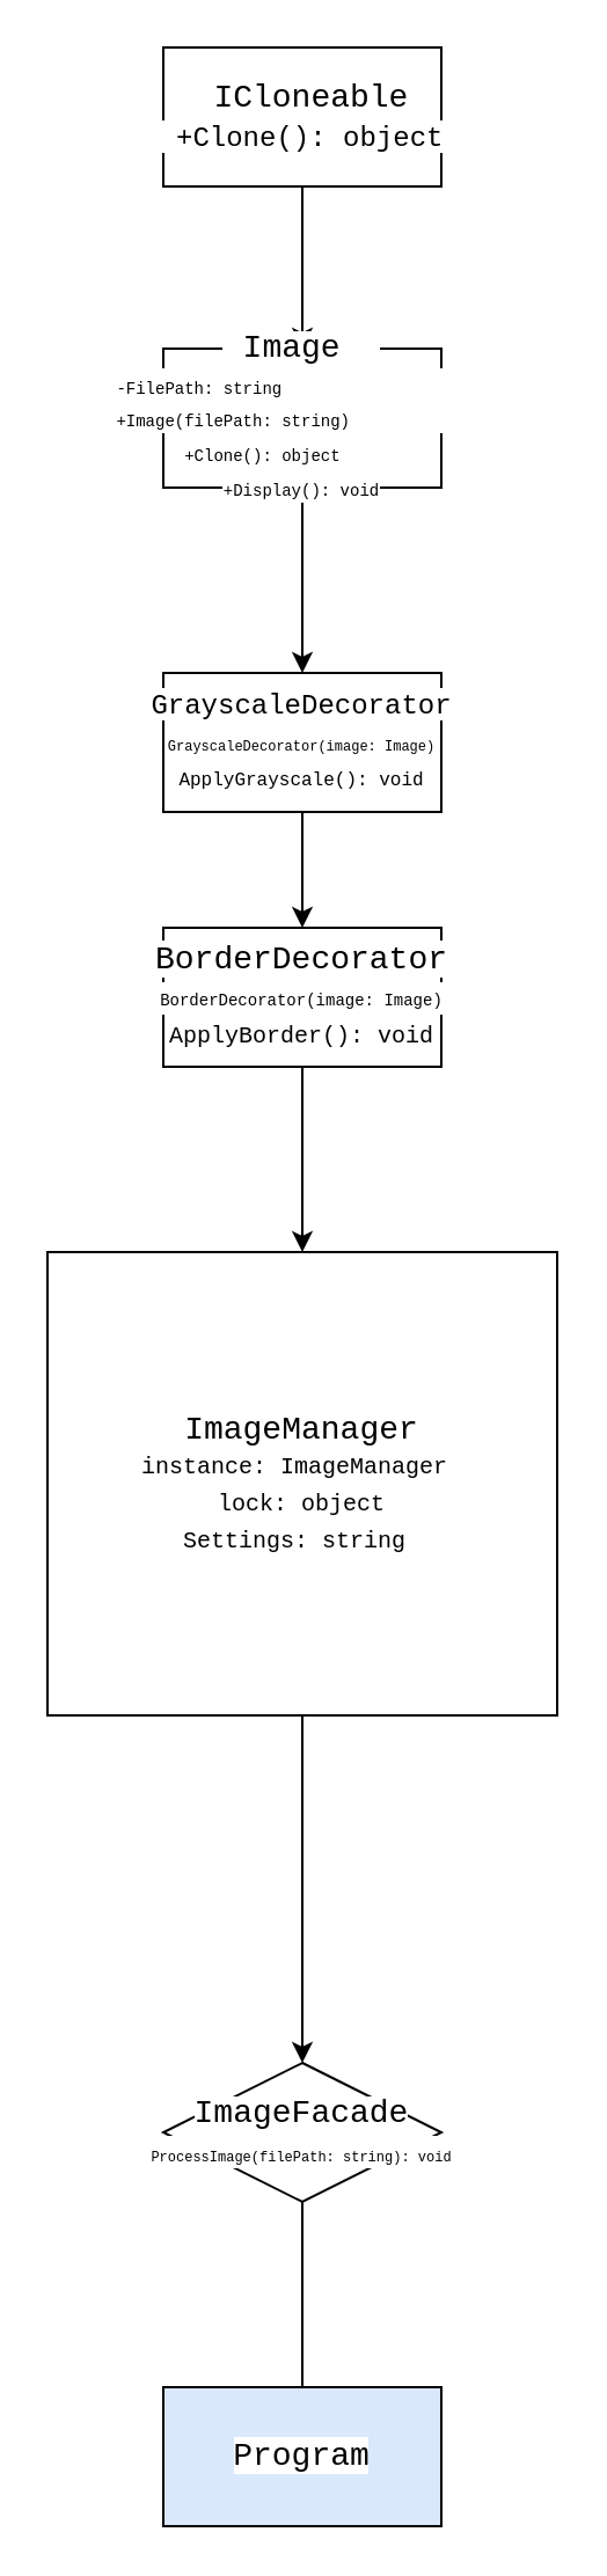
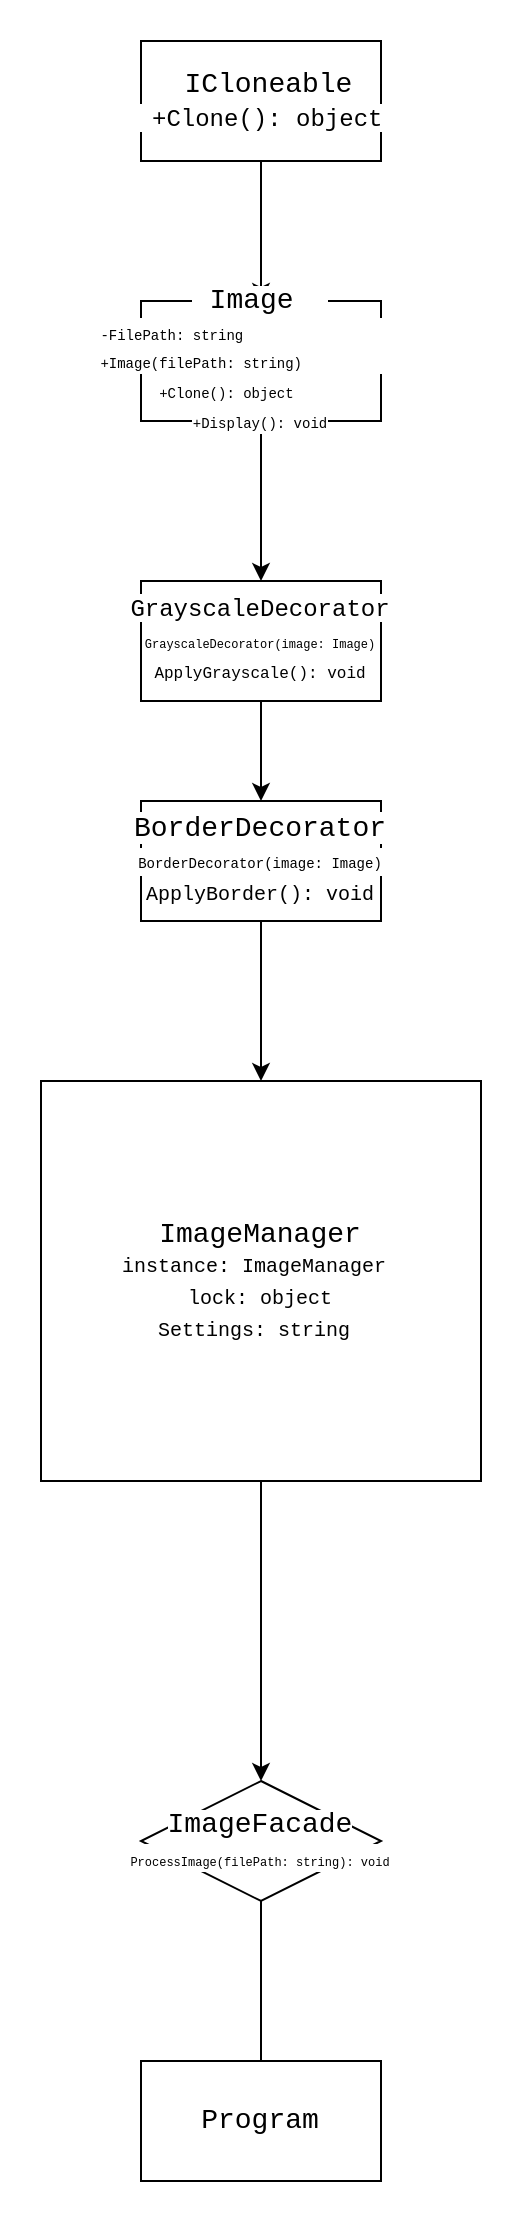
- <mxCell id="14" value="&lt;span style=&quot;font-family: ui-monospace, SFMono-Regular, &amp;quot;SF Mono&amp;quot;, Menlo, Consolas, &amp;quot;Liberation Mono&amp;quot;, monospace; font-size: 14px; text-align: left; white-space: pre; background-color: rgb(255, 255, 255);&quot;&gt;Program&lt;/span&gt;" style="whiteSpace=wrap;html=1;rounded=0;fillColor=#dae8fc;" vertex="1" parent="1"><mxGeometry x="70" y="1030" width="120" height="60" as="geometry" /></mxCell>
+ <mxCell id="14" value="&lt;span style=&quot;font-family: ui-monospace, SFMono-Regular, &amp;quot;SF Mono&amp;quot;, Menlo, Consolas, &amp;quot;Liberation Mono&amp;quot;, monospace; font-size: 14px; text-align: left; white-space: pre; background-color: rgb(255, 255, 255);&quot;&gt;Program&lt;/span&gt;" style="whiteSpace=wrap;html=1;rounded=0;" vertex="1" parent="1"><mxGeometry x="70" y="1030" width="120" height="60" as="geometry" /></mxCell>
